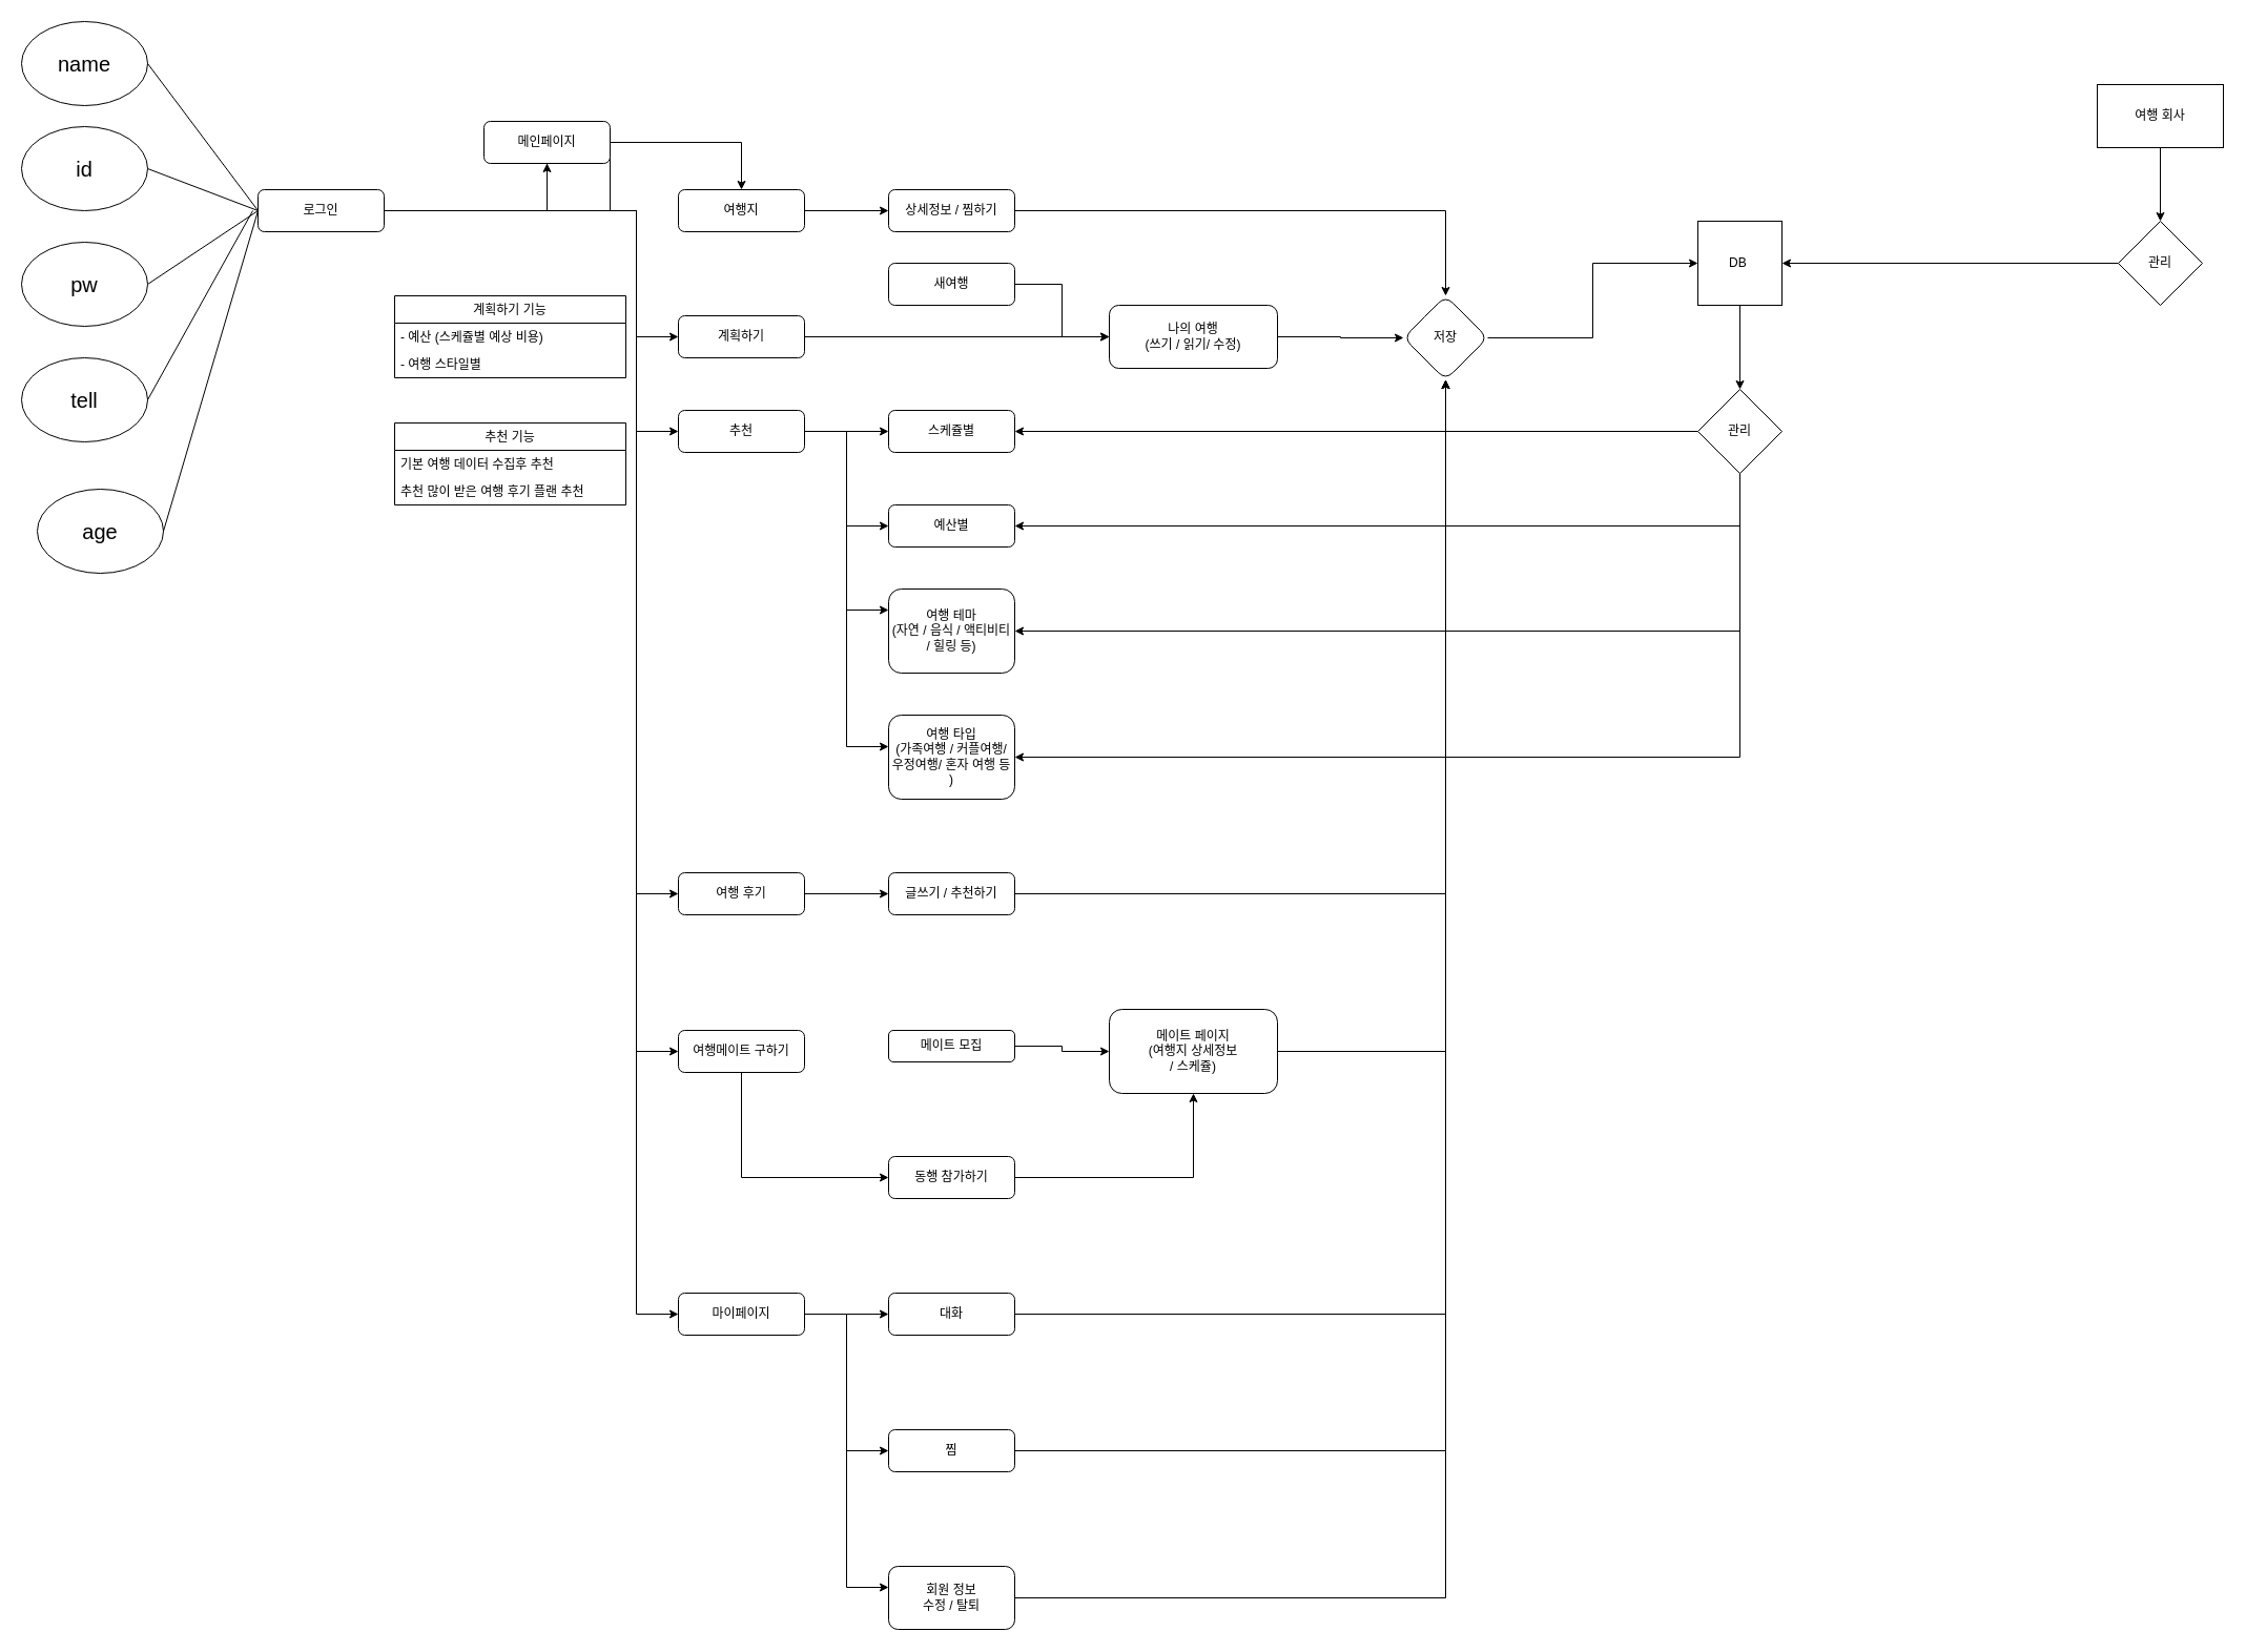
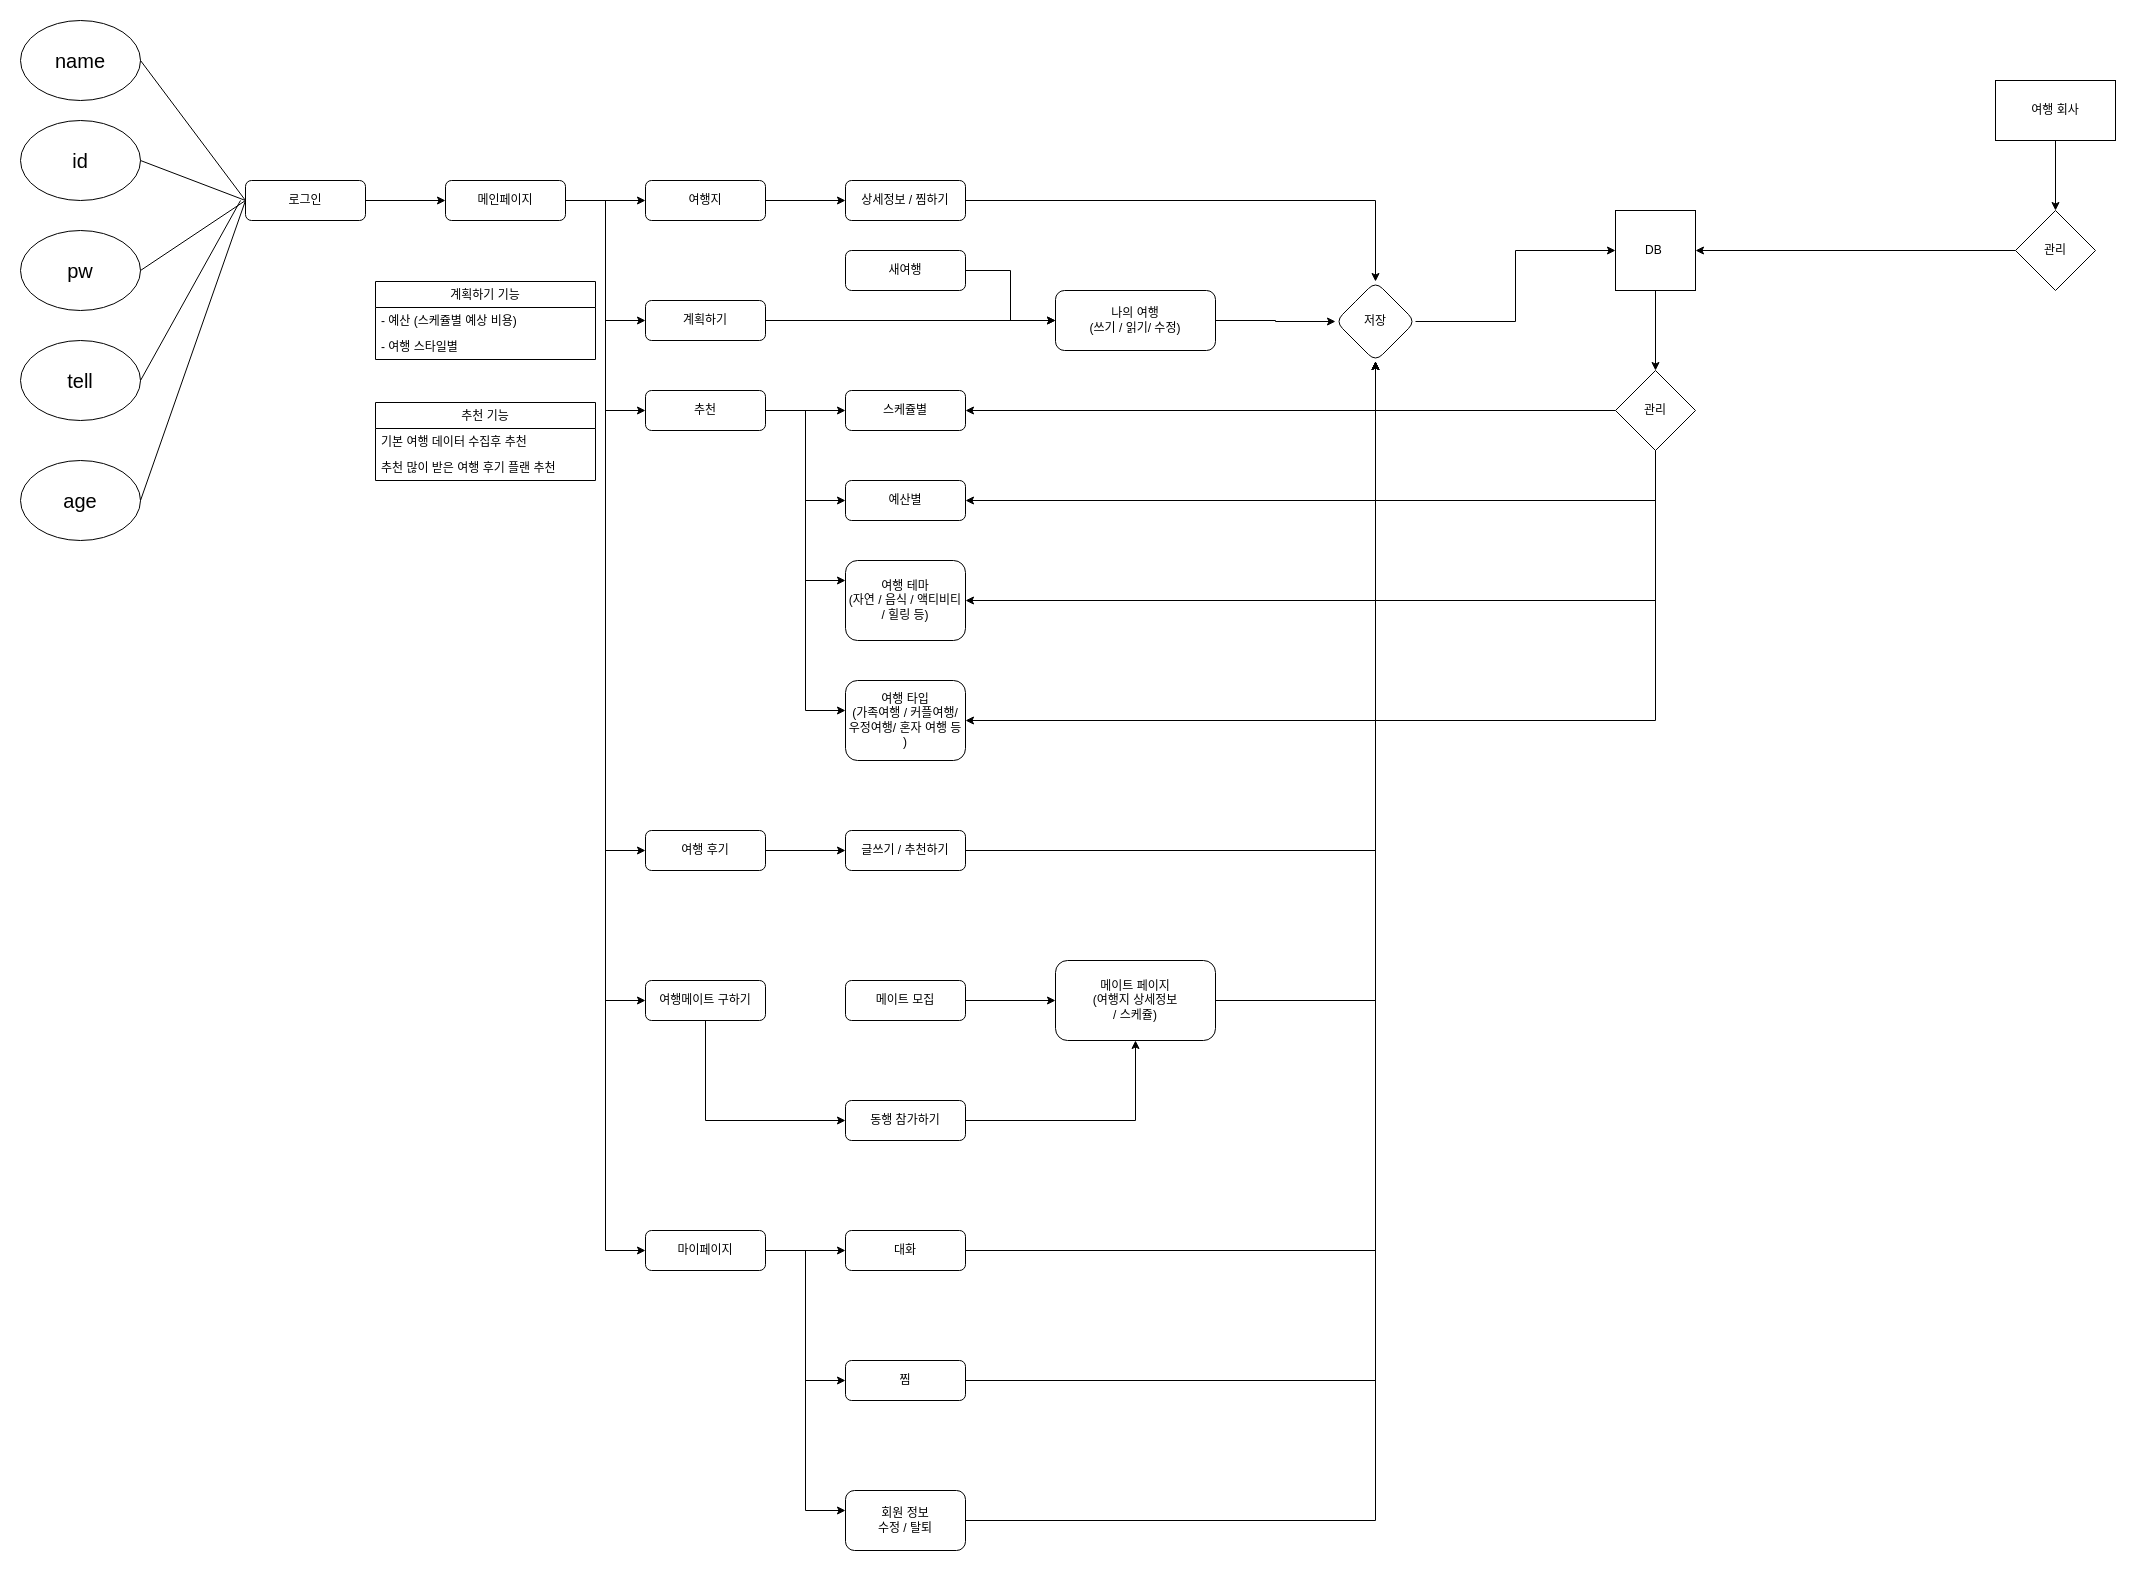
- <mxCell id="10" value="메인페이지" style="rounded=1;whiteSpace=wrap;html=1;fontSize=12;glass=0;strokeWidth=1;shadow=0;" parent="1" vertex="1"><mxGeometry x="460" y="115" width="120" height="40" as="geometry" /></mxCell>
+ <mxCell id="10" value="메인페이지" style="rounded=1;whiteSpace=wrap;html=1;fontSize=12;glass=0;strokeWidth=1;shadow=0;" parent="1" vertex="1"><mxGeometry x="445" y="180" width="120" height="40" as="geometry" /></mxCell>
- <mxCell id="74" value="&lt;font style=&quot;font-size: 20px&quot;&gt;age&lt;/font&gt;" style="ellipse;whiteSpace=wrap;html=1;" vertex="1" parent="1"><mxGeometry x="35" y="465" width="120" height="80" as="geometry" /></mxCell>
+ <mxCell id="74" value="&lt;font style=&quot;font-size: 20px&quot;&gt;age&lt;/font&gt;" style="ellipse;whiteSpace=wrap;html=1;" vertex="1" parent="1"><mxGeometry x="20" y="460" width="120" height="80" as="geometry" /></mxCell>
- <mxCell id="24" value="메이트 모집" style="rounded=1;whiteSpace=wrap;html=1;fontSize=12;glass=0;strokeWidth=1;shadow=0;" parent="1" vertex="1"><mxGeometry x="845" y="980" width="120" height="30" as="geometry" /></mxCell>
+ <mxCell id="24" value="메이트 모집" style="rounded=1;whiteSpace=wrap;html=1;fontSize=12;glass=0;strokeWidth=1;shadow=0;" parent="1" vertex="1"><mxGeometry x="845" y="980" width="120" height="40" as="geometry" /></mxCell>
